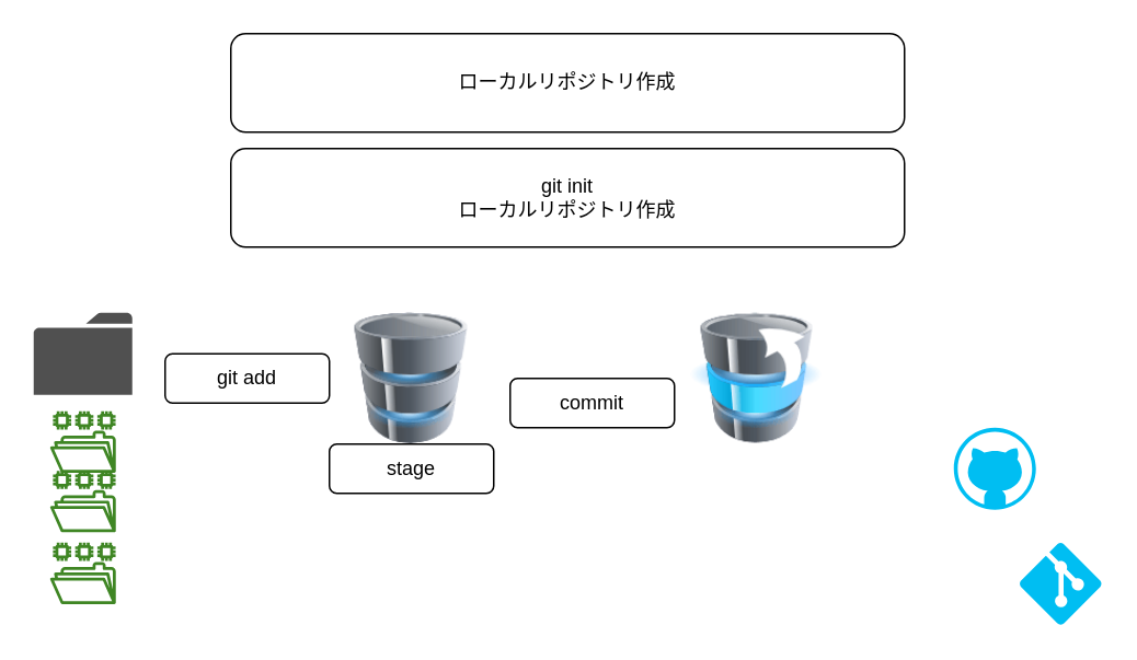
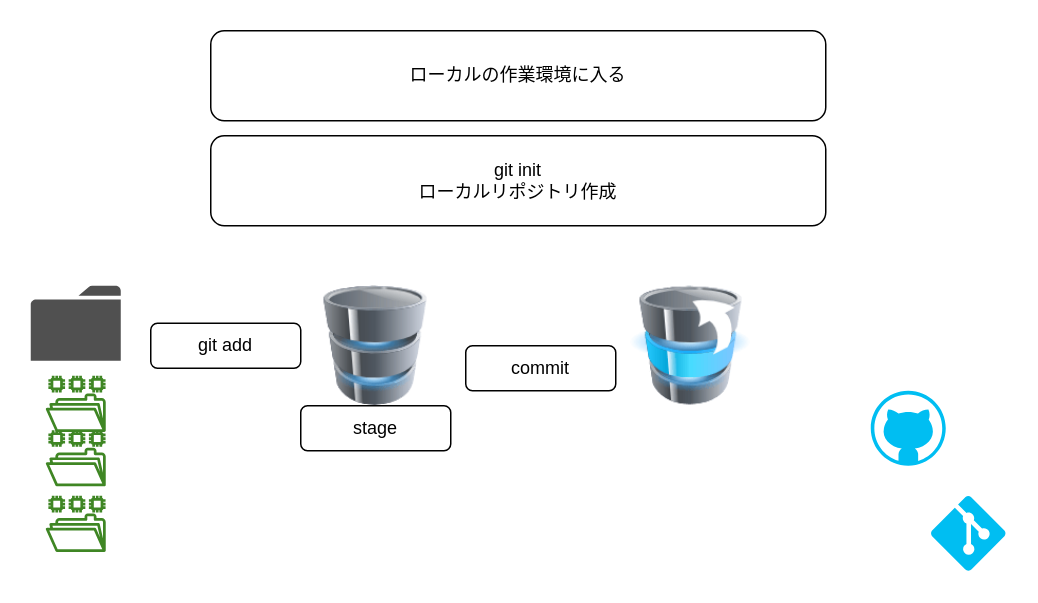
- <mxCell id="5" value="ローカルリポジトリ作成" style="rounded=1;whiteSpace=wrap;html=1;" parent="1" vertex="1"><mxGeometry x="140" y="20" width="410" height="60" as="geometry" /></mxCell>
+ <mxCell id="5" value="ローカルの作業環境に入る" style="rounded=1;whiteSpace=wrap;html=1;" parent="1" vertex="1"><mxGeometry x="140" y="20" width="410" height="60" as="geometry" /></mxCell>
